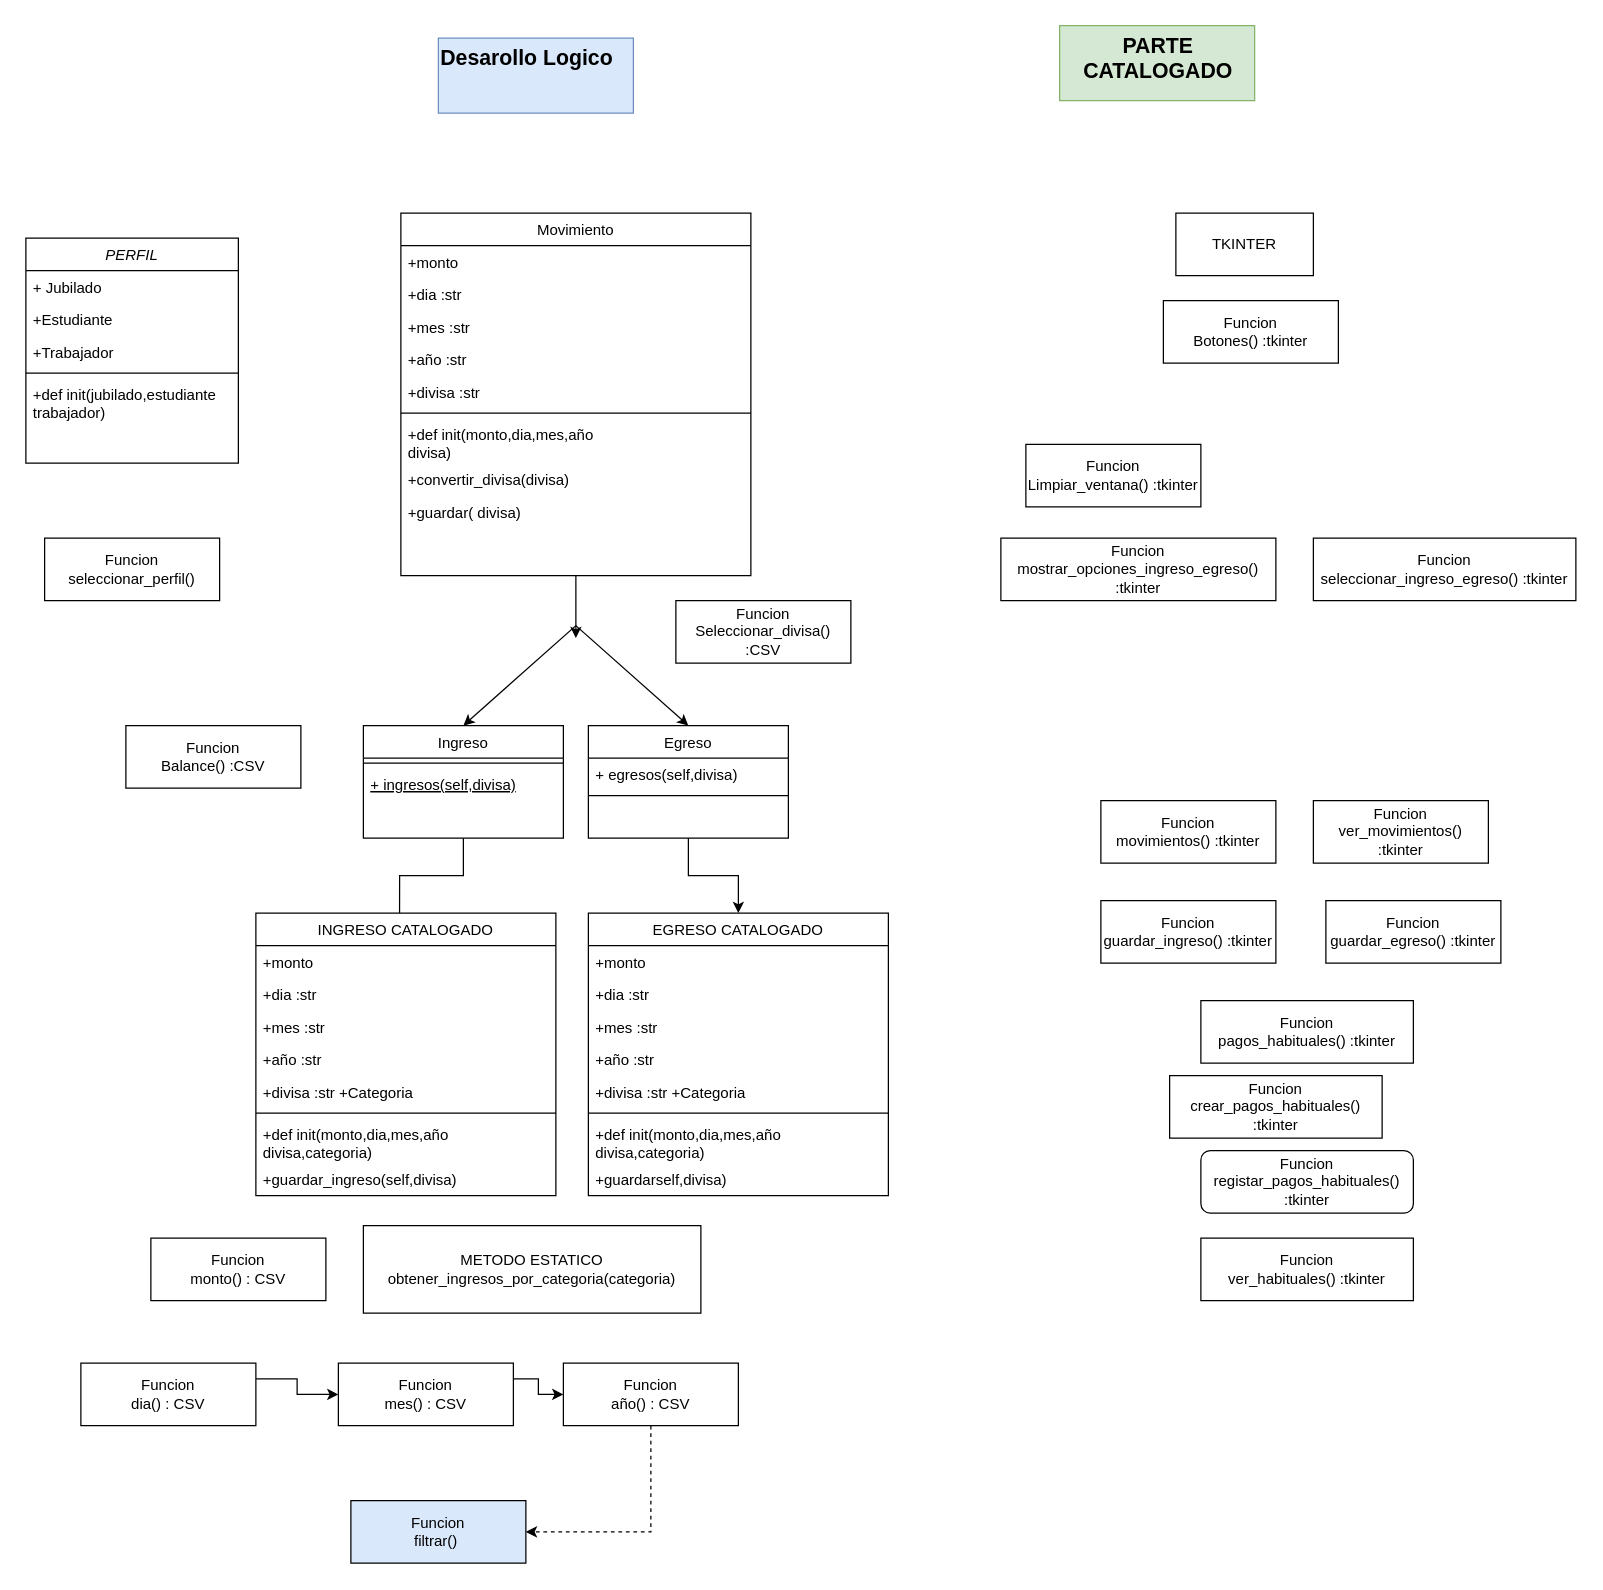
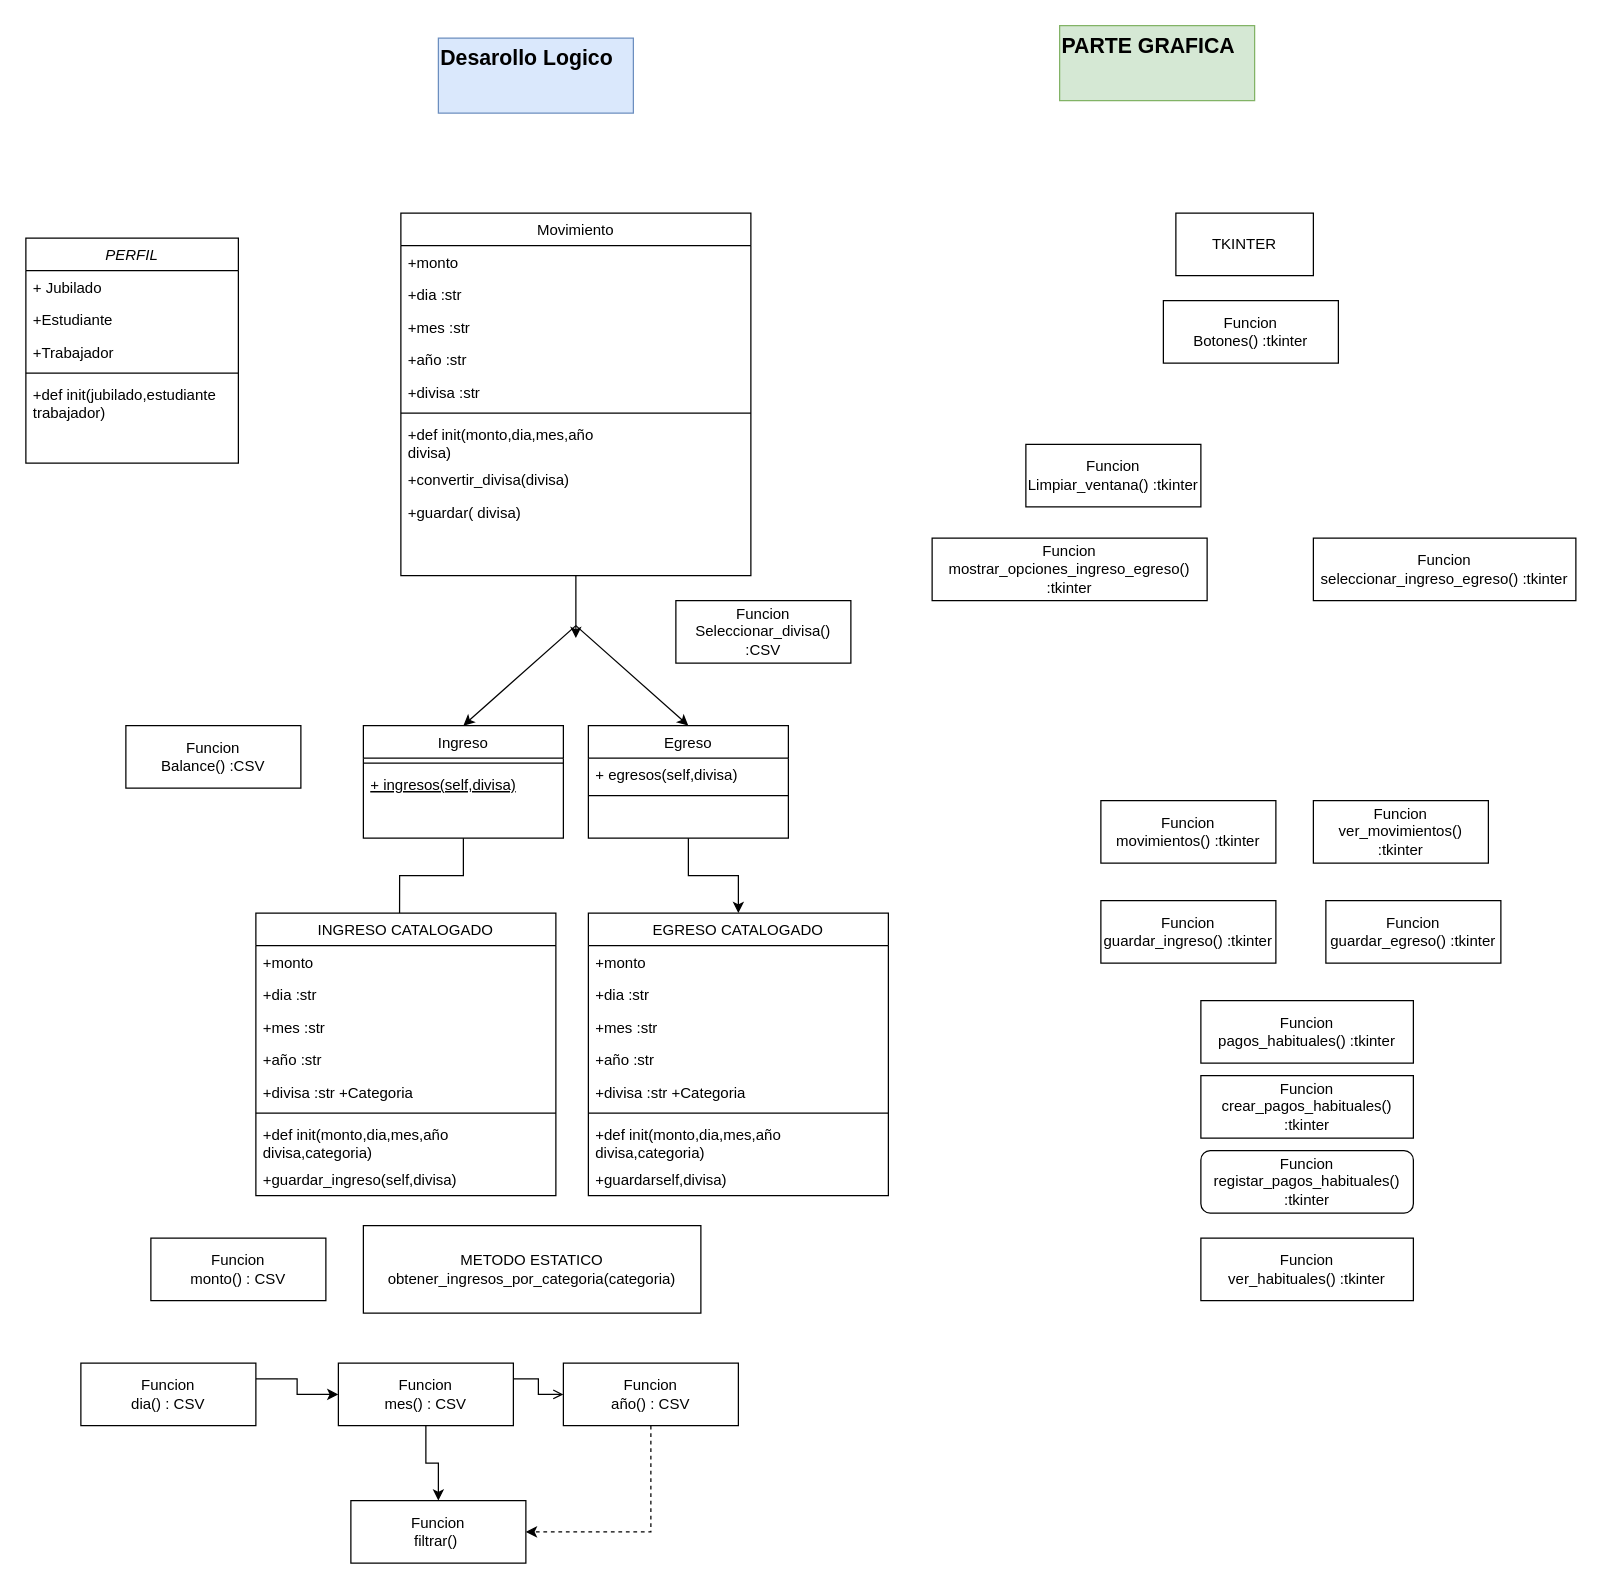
- <mxCell id="60" value="&lt;div style=&quot;text-align: center;&quot;&gt;&lt;span style=&quot;background-color: initial;&quot;&gt;&lt;font style=&quot;font-size: 17px;&quot;&gt;&lt;b&gt;PARTE CATALOGADO&lt;/b&gt;&lt;/font&gt;&lt;/span&gt;&lt;/div&gt;" style="text;whiteSpace=wrap;html=1;fillColor=#d5e8d4;strokeColor=#82b366;" vertex="1" parent="1"><mxGeometry x="847" y="20" width="156" height="60" as="geometry" /></mxCell>
+ <mxCell id="60" value="&lt;div style=&quot;text-align: center;&quot;&gt;&lt;span style=&quot;background-color: initial;&quot;&gt;&lt;font style=&quot;font-size: 17px;&quot;&gt;&lt;b&gt;PARTE GRAFICA&lt;/b&gt;&lt;/font&gt;&lt;/span&gt;&lt;/div&gt;" style="text;whiteSpace=wrap;html=1;fillColor=#d5e8d4;strokeColor=#82b366;" vertex="1" parent="1"><mxGeometry x="847" y="20" width="156" height="60" as="geometry" /></mxCell>
- <mxCell id="63" value="Funcion&lt;br&gt;seleccionar_perfil()" style="html=1;whiteSpace=wrap;" vertex="1" parent="1"><mxGeometry x="35" y="430" width="140" height="50" as="geometry" /></mxCell>
- <mxCell id="64" value="Funcion&lt;br&gt;mostrar_opciones_ingreso_egreso() :tkinter" style="html=1;whiteSpace=wrap;" vertex="1" parent="1"><mxGeometry x="800" y="430" width="220" height="50" as="geometry" /></mxCell>
+ <mxCell id="64" value="Funcion&lt;br&gt;mostrar_opciones_ingreso_egreso() :tkinter" style="html=1;whiteSpace=wrap;" vertex="1" parent="1"><mxGeometry x="745" y="430" width="220" height="50" as="geometry" /></mxCell>
- <mxCell id="72" value="Funcion&lt;br&gt;crear_pagos_habituales() :tkinter" style="html=1;whiteSpace=wrap;" vertex="1" parent="1"><mxGeometry x="935" y="860" width="170" height="50" as="geometry" /></mxCell>
+ <mxCell id="72" value="Funcion&lt;br&gt;crear_pagos_habituales() :tkinter" style="html=1;whiteSpace=wrap;" vertex="1" parent="1"><mxGeometry x="960" y="860" width="170" height="50" as="geometry" /></mxCell>
- <mxCell id="52" style="edgeStyle=orthogonalEdgeStyle;rounded=0;orthogonalLoop=1;jettySize=auto;html=1;exitX=1;exitY=0.25;exitDx=0;exitDy=0;entryX=0;entryY=0.5;entryDx=0;entryDy=0;" edge="1" parent="1" source="54" target="56"><mxGeometry relative="1" as="geometry" /></mxCell>
+ <mxCell id="52" style="edgeStyle=orthogonalEdgeStyle;rounded=0;orthogonalLoop=1;jettySize=auto;html=1;exitX=1;exitY=0.25;exitDx=0;exitDy=0;entryX=0;entryY=0.5;entryDx=0;entryDy=0;endArrow=open;" edge="1" parent="1" source="54" target="56"><mxGeometry relative="1" as="geometry" /></mxCell>
+ <mxCell id="53" style="edgeStyle=orthogonalEdgeStyle;rounded=0;orthogonalLoop=1;jettySize=auto;html=1;exitX=0.5;exitY=1;exitDx=0;exitDy=0;entryX=0.5;entryY=0;entryDx=0;entryDy=0;" edge="1" parent="1" source="54" target="57"><mxGeometry relative="1" as="geometry" /></mxCell>
- <mxCell id="57" value="Funcion&lt;br&gt;filtrar()&amp;nbsp;" style="html=1;whiteSpace=wrap;fillColor=#dae8fc;" vertex="1" parent="1"><mxGeometry x="280" y="1200" width="140" height="50" as="geometry" /></mxCell>
+ <mxCell id="57" value="Funcion&lt;br&gt;filtrar()&amp;nbsp;" style="html=1;whiteSpace=wrap;" vertex="1" parent="1"><mxGeometry x="280" y="1200" width="140" height="50" as="geometry" /></mxCell>
